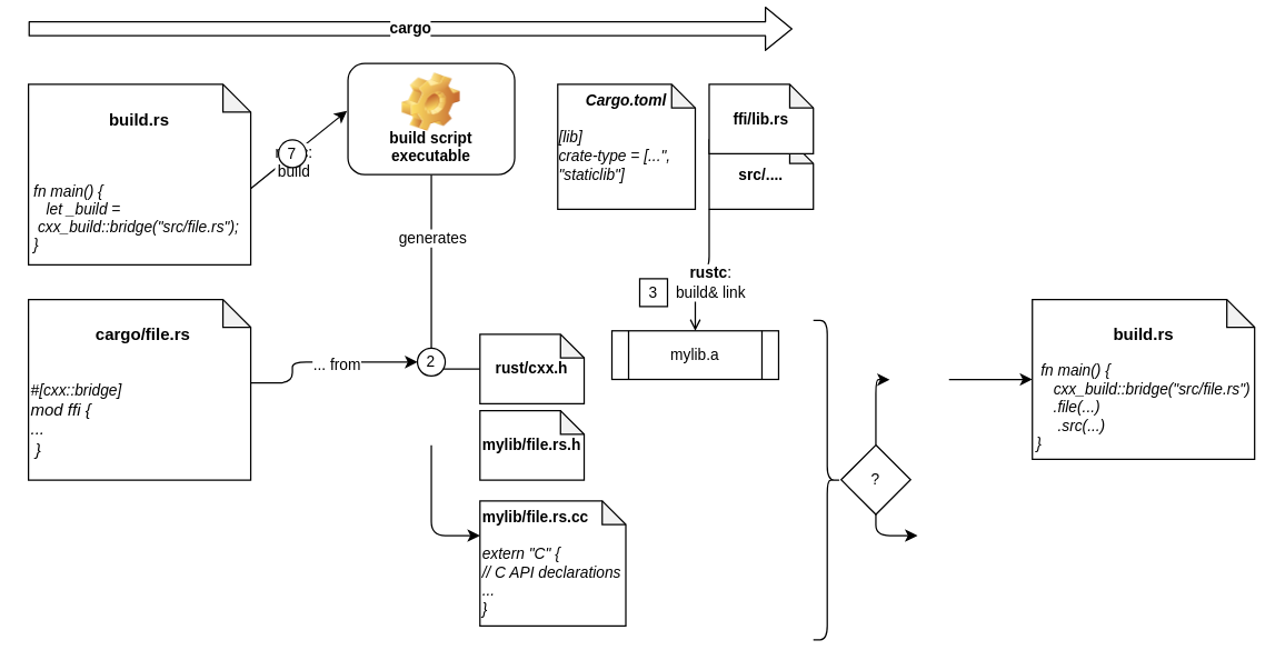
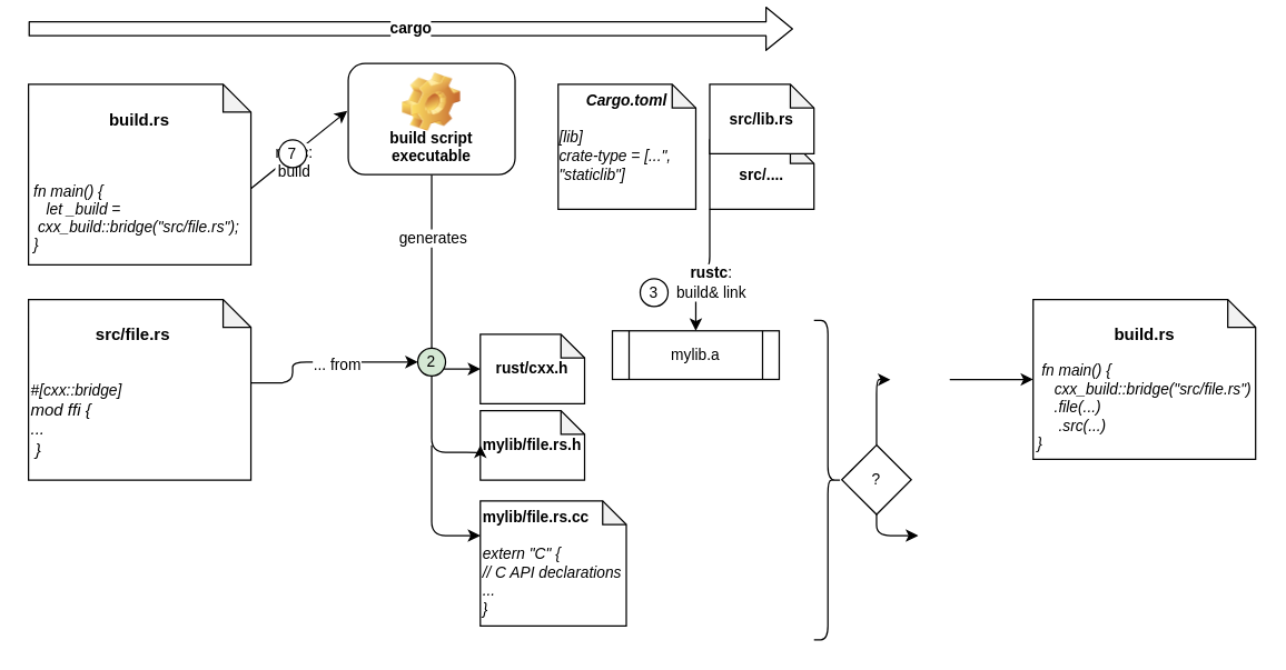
- <mxCell id="18" value="ffi/lib.rs" style="shape=note;whiteSpace=wrap;html=1;backgroundOutline=1;darkOpacity=0.05;fontSize=11;fontStyle=1;size=17;" parent="1" vertex="1"><mxGeometry x="510" y="60" width="75" height="50" as="geometry" /></mxCell>
+ <mxCell id="18" value="src/lib.rs" style="shape=note;whiteSpace=wrap;html=1;backgroundOutline=1;darkOpacity=0.05;fontSize=11;fontStyle=1;size=17;" parent="1" vertex="1"><mxGeometry x="510" y="60" width="75" height="50" as="geometry" /></mxCell>
- <mxCell id="23" value="3" style="whiteSpace=wrap;html=1;aspect=fixed;fontSize=11;rounded=0;" parent="1" vertex="1"><mxGeometry x="460" y="200" width="20" height="20" as="geometry" /></mxCell>
+ <mxCell id="23" value="3" style="ellipse;whiteSpace=wrap;html=1;aspect=fixed;fontSize=11;" parent="1" vertex="1"><mxGeometry x="460" y="200" width="20" height="20" as="geometry" /></mxCell>
- <mxCell id="16" style="edgeStyle=orthogonalEdgeStyle;html=1;exitX=0;exitY=1;exitDx=0;exitDy=0;exitPerimeter=0;fontSize=11;endArrow=open;" parent="1" source="2" target="21" edge="1"><mxGeometry relative="1" as="geometry"><mxPoint x="510" y="270" as="targetPoint" /></mxGeometry></mxCell>
+ <mxCell id="16" style="edgeStyle=orthogonalEdgeStyle;html=1;exitX=0;exitY=1;exitDx=0;exitDy=0;exitPerimeter=0;fontSize=11;" parent="1" source="2" target="21" edge="1"><mxGeometry relative="1" as="geometry"><mxPoint x="510" y="270" as="targetPoint" /></mxGeometry></mxCell>
- <mxCell id="30" value="&lt;p style=&quot;&quot;&gt;&lt;b&gt;&amp;nbsp; &amp;nbsp; &amp;nbsp; &amp;nbsp; &amp;nbsp; &amp;nbsp; &amp;nbsp; cargo/file.rs&lt;br&gt;&lt;/b&gt;&lt;/p&gt;&lt;div style=&quot;&quot;&gt;&lt;br&gt;&lt;/div&gt;&lt;i style=&quot;background-color: initial; border-color: var(--border-color); font-size: 11px;&quot;&gt;&lt;div style=&quot;&quot;&gt;&lt;i style=&quot;background-color: initial; border-color: var(--border-color);&quot;&gt;#[cxx::bridge]&lt;/i&gt;&lt;/div&gt;&lt;/i&gt;&lt;i style=&quot;background-color: initial; border-color: var(--border-color);&quot;&gt;&lt;div style=&quot;&quot;&gt;&lt;i style=&quot;background-color: initial; border-color: var(--border-color);&quot;&gt;mod ffi {&lt;/i&gt;&lt;/div&gt;&lt;/i&gt;&lt;blockquote style=&quot;margin: 0 0 0 40px; border: none; padding: 0px;&quot;&gt;&lt;/blockquote&gt;&lt;i style=&quot;background-color: initial; border-color: var(--border-color);&quot;&gt;&lt;div style=&quot;&quot;&gt;...&lt;/div&gt;&lt;/i&gt;&lt;div style=&quot;border-color: var(--border-color);&quot;&gt;&lt;i style=&quot;border-color: var(--border-color); background-color: initial;&quot;&gt;&lt;div style=&quot;&quot;&gt;&lt;i style=&quot;background-color: initial; border-color: var(--border-color);&quot;&gt;&amp;nbsp;}&lt;/i&gt;&lt;/div&gt;&lt;/i&gt;&lt;/div&gt;&lt;p style=&quot;font-size: 11px;&quot;&gt;&lt;i style=&quot;border-color: var(--border-color); background-color: initial;&quot;&gt;&lt;/i&gt;&lt;i style=&quot;border-color: var(--border-color); background-color: initial;&quot;&gt;&lt;/i&gt;&lt;/p&gt;" style="shape=note;html=1;backgroundOutline=1;darkOpacity=0.05;size=20;verticalAlign=top;whiteSpace=wrap;align=left;" parent="1" vertex="1"><mxGeometry x="20" y="215" width="160" height="130" as="geometry" /></mxCell>
+ <mxCell id="30" value="&lt;p style=&quot;&quot;&gt;&lt;b&gt;&amp;nbsp; &amp;nbsp; &amp;nbsp; &amp;nbsp; &amp;nbsp; &amp;nbsp; &amp;nbsp; src/file.rs&lt;br&gt;&lt;/b&gt;&lt;/p&gt;&lt;div style=&quot;&quot;&gt;&lt;br&gt;&lt;/div&gt;&lt;i style=&quot;background-color: initial; border-color: var(--border-color); font-size: 11px;&quot;&gt;&lt;div style=&quot;&quot;&gt;&lt;i style=&quot;background-color: initial; border-color: var(--border-color);&quot;&gt;#[cxx::bridge]&lt;/i&gt;&lt;/div&gt;&lt;/i&gt;&lt;i style=&quot;background-color: initial; border-color: var(--border-color);&quot;&gt;&lt;div style=&quot;&quot;&gt;&lt;i style=&quot;background-color: initial; border-color: var(--border-color);&quot;&gt;mod ffi {&lt;/i&gt;&lt;/div&gt;&lt;/i&gt;&lt;blockquote style=&quot;margin: 0 0 0 40px; border: none; padding: 0px;&quot;&gt;&lt;/blockquote&gt;&lt;i style=&quot;background-color: initial; border-color: var(--border-color);&quot;&gt;&lt;div style=&quot;&quot;&gt;...&lt;/div&gt;&lt;/i&gt;&lt;div style=&quot;border-color: var(--border-color);&quot;&gt;&lt;i style=&quot;border-color: var(--border-color); background-color: initial;&quot;&gt;&lt;div style=&quot;&quot;&gt;&lt;i style=&quot;background-color: initial; border-color: var(--border-color);&quot;&gt;&amp;nbsp;}&lt;/i&gt;&lt;/div&gt;&lt;/i&gt;&lt;/div&gt;&lt;p style=&quot;font-size: 11px;&quot;&gt;&lt;i style=&quot;border-color: var(--border-color); background-color: initial;&quot;&gt;&lt;/i&gt;&lt;i style=&quot;border-color: var(--border-color); background-color: initial;&quot;&gt;&lt;/i&gt;&lt;/p&gt;" style="shape=note;html=1;backgroundOutline=1;darkOpacity=0.05;size=20;verticalAlign=top;whiteSpace=wrap;align=left;" parent="1" vertex="1"><mxGeometry x="20" y="215" width="160" height="130" as="geometry" /></mxCell>
- <mxCell id="32" value="2" style="ellipse;whiteSpace=wrap;html=1;aspect=fixed;fontSize=11;" parent="1" vertex="1"><mxGeometry x="300" y="250" width="20" height="20" as="geometry" /></mxCell>
+ <mxCell id="32" value="2" style="ellipse;whiteSpace=wrap;html=1;aspect=fixed;fontSize=11;fillColor=#d5e8d4;" parent="1" vertex="1"><mxGeometry x="300" y="250" width="20" height="20" as="geometry" /></mxCell>
- <mxCell id="6" style="edgeStyle=orthogonalEdgeStyle;html=1;exitX=0.5;exitY=1;exitDx=0;exitDy=0;fontSize=11;entryX=0;entryY=0.5;entryDx=0;entryDy=0;entryPerimeter=0;endArrow=none;" parent="1" source="8" target="9" edge="1"><mxGeometry relative="1" as="geometry"><mxPoint x="309.952" y="260" as="targetPoint" /></mxGeometry></mxCell>
+ <mxCell id="6" style="edgeStyle=orthogonalEdgeStyle;html=1;exitX=0.5;exitY=1;exitDx=0;exitDy=0;fontSize=11;entryX=0;entryY=0.5;entryDx=0;entryDy=0;entryPerimeter=0;" parent="1" source="8" target="9" edge="1"><mxGeometry relative="1" as="geometry"><mxPoint x="309.952" y="260" as="targetPoint" /></mxGeometry></mxCell>
+ <mxCell id="12" value="" style="endArrow=classic;html=1;fontSize=11;entryX=0;entryY=0.5;entryDx=0;entryDy=0;entryPerimeter=0;edgeStyle=orthogonalEdgeStyle;startArrow=none;" parent="1" source="32" target="10" edge="1"><mxGeometry width="50" height="50" relative="1" as="geometry"><mxPoint x="310" y="260" as="sourcePoint" /><mxPoint x="550" y="130" as="targetPoint" /><Array as="points"><mxPoint x="310" y="325" /></Array></mxGeometry></mxCell>
